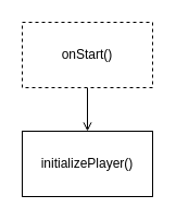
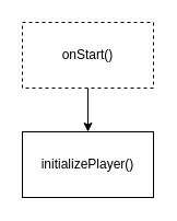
- <mxCell id="2" style="edgeStyle=orthogonalEdgeStyle;rounded=0;orthogonalLoop=1;jettySize=auto;html=1;entryX=0.5;entryY=0;entryDx=0;entryDy=0;endArrow=open;" edge="1" parent="1" source="3" target="4"><mxGeometry relative="1" as="geometry" /></mxCell>
+ <mxCell id="2" style="edgeStyle=orthogonalEdgeStyle;rounded=0;orthogonalLoop=1;jettySize=auto;html=1;entryX=0.5;entryY=0;entryDx=0;entryDy=0;" edge="1" parent="1" source="3" target="4"><mxGeometry relative="1" as="geometry" /></mxCell>
